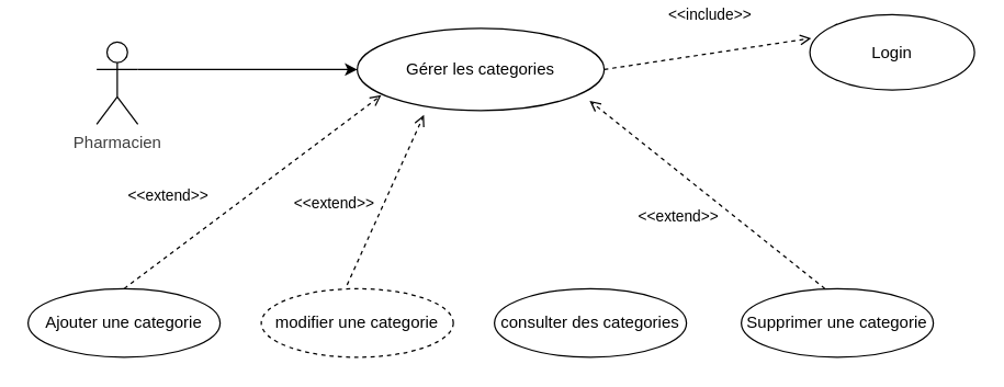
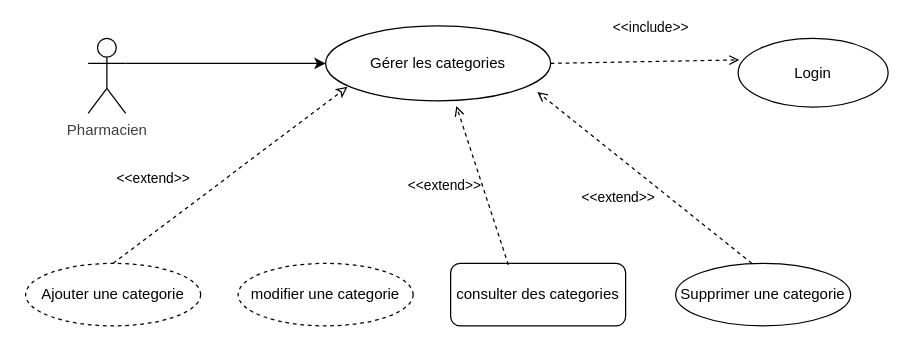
- <mxCell id="6" value="Login" style="ellipse;whiteSpace=wrap;html=1;" vertex="1" parent="1"><mxGeometry x="590" y="10" width="120" height="55" as="geometry" /></mxCell>
+ <mxCell id="6" value="Login" style="ellipse;whiteSpace=wrap;html=1;" vertex="1" parent="1"><mxGeometry x="590" y="30" width="120" height="55" as="geometry" /></mxCell>
- <mxCell id="8" value="&amp;lt;&amp;lt;extend&amp;gt;&amp;gt;" style="html=1;verticalAlign=bottom;labelBackgroundColor=none;endArrow=open;endFill=0;dashed=1;exitX=0.5;exitY=0;exitDx=0;exitDy=0;entryX=0.097;entryY=0.813;entryDx=0;entryDy=0;entryPerimeter=0;" edge="1" parent="1" source="5" target="3"><mxGeometry x="-0.484" y="28" width="160" relative="1" as="geometry"><mxPoint x="250" y="160" as="sourcePoint" /><mxPoint x="410" y="160" as="targetPoint" /><mxPoint as="offset" /></mxGeometry></mxCell>
+ <mxCell id="8" value="&amp;lt;&amp;lt;extend&amp;gt;&amp;gt;" style="html=1;verticalAlign=bottom;labelBackgroundColor=none;endArrow=classic;endFill=0;dashed=1;exitX=0.5;exitY=0;exitDx=0;exitDy=0;entryX=0.097;entryY=0.813;entryDx=0;entryDy=0;entryPerimeter=0;" edge="1" parent="1" source="5" target="3"><mxGeometry x="-0.484" y="28" width="160" relative="1" as="geometry"><mxPoint x="250" y="160" as="sourcePoint" /><mxPoint x="410" y="160" as="targetPoint" /><mxPoint as="offset" /></mxGeometry></mxCell>
- <mxCell id="10" value="&amp;lt;&amp;lt;extend&amp;gt;&amp;gt;" style="html=1;verticalAlign=bottom;labelBackgroundColor=none;endArrow=open;endFill=0;dashed=1;exitX=0.447;exitY=-0.056;exitDx=0;exitDy=0;entryX=0.27;entryY=1.053;entryDx=0;entryDy=0;exitPerimeter=0;entryPerimeter=0;" edge="1" parent="1" source="9" target="3"><mxGeometry x="-0.377" y="29" width="160" relative="1" as="geometry"><mxPoint x="333" y="210" as="sourcePoint" /><mxPoint x="410" y="129" as="targetPoint" /><mxPoint as="offset" /></mxGeometry></mxCell>
+ <mxCell id="12" value="&amp;lt;&amp;lt;extend&amp;gt;&amp;gt;" style="html=1;verticalAlign=bottom;labelBackgroundColor=none;endArrow=open;endFill=0;dashed=1;exitX=0.33;exitY=0.024;exitDx=0;exitDy=0;entryX=0.581;entryY=1.067;entryDx=0;entryDy=0;entryPerimeter=0;exitPerimeter=0;" edge="1" parent="1" source="11" target="3"><mxGeometry x="0.013" y="32" width="160" relative="1" as="geometry"><mxPoint x="480" y="220" as="sourcePoint" /><mxPoint x="497" y="90" as="targetPoint" /><mxPoint as="offset" /></mxGeometry></mxCell>
- <mxCell id="5" value="Ajouter une categorie" style="ellipse;whiteSpace=wrap;html=1;" vertex="1" parent="1"><mxGeometry x="20" y="210" width="140" height="50" as="geometry" /></mxCell>
+ <mxCell id="5" value="Ajouter une categorie" style="ellipse;whiteSpace=wrap;html=1;dashed=1;" vertex="1" parent="1"><mxGeometry x="20" y="210" width="140" height="50" as="geometry" /></mxCell>
- <mxCell id="11" value="consulter des categories" style="ellipse;whiteSpace=wrap;html=1;" vertex="1" parent="1"><mxGeometry x="360" y="210" width="140" height="50" as="geometry" /></mxCell>
+ <mxCell id="11" value="consulter des categories" style="whiteSpace=wrap;html=1;rounded=1;" vertex="1" parent="1"><mxGeometry x="360" y="210" width="140" height="50" as="geometry" /></mxCell>
